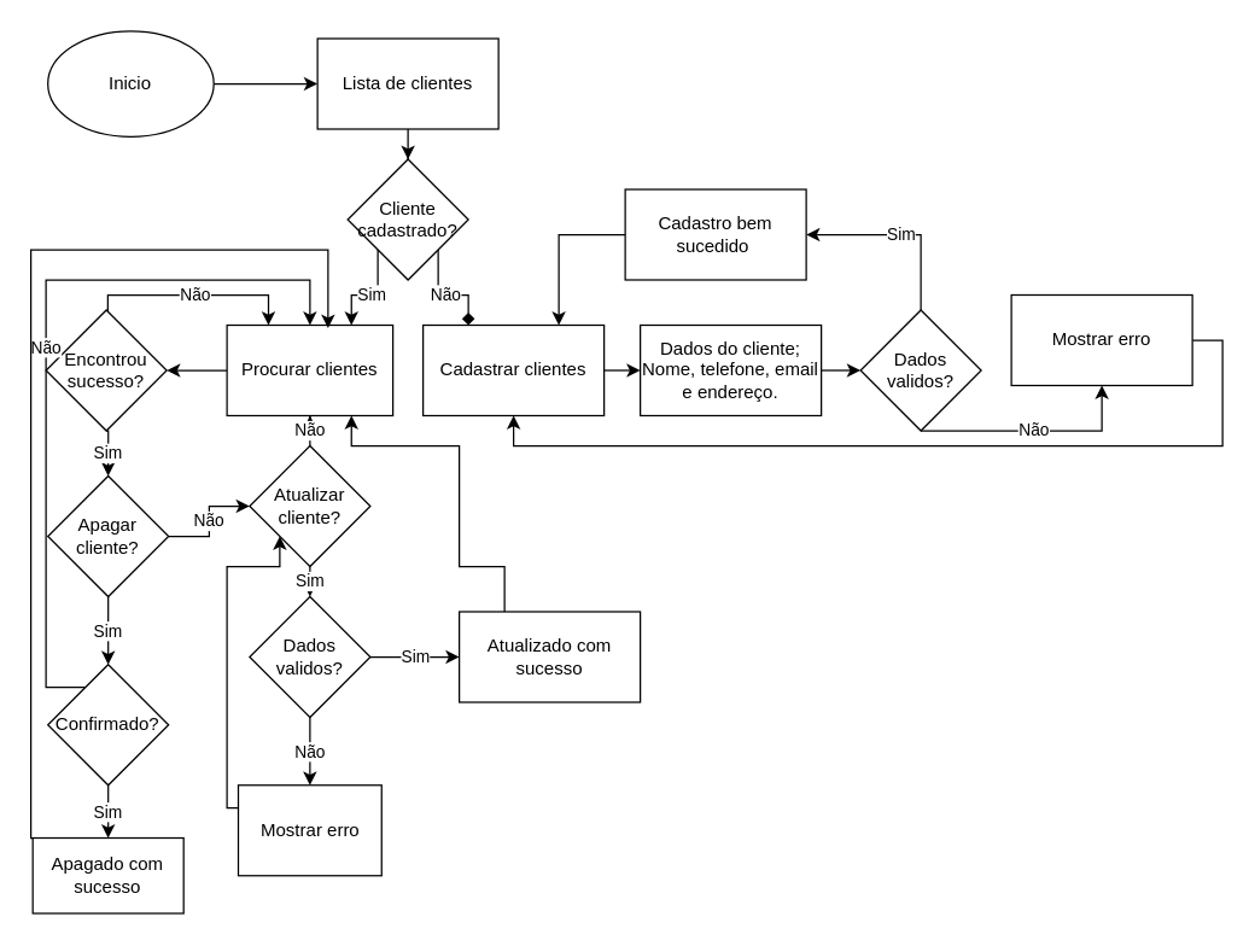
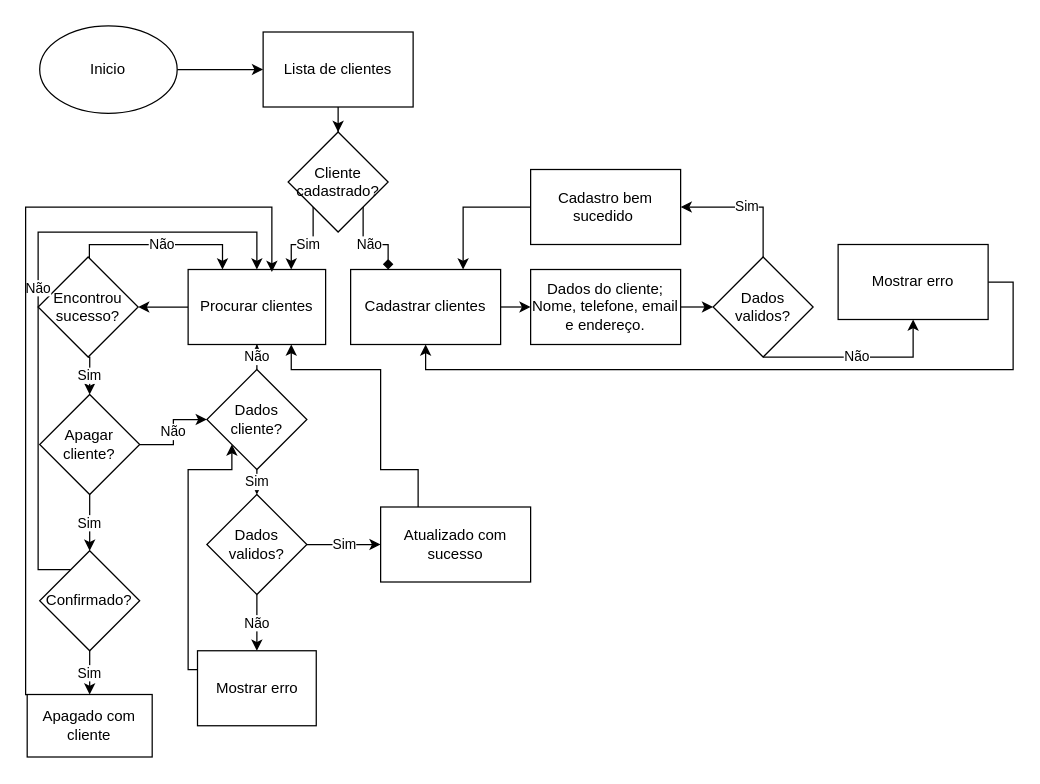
- <mxCell id="21" value="Cadastro bem sucedido&amp;nbsp;" style="rounded=0;whiteSpace=wrap;html=1;" parent="1" vertex="1"><mxGeometry x="414" y="125" width="120" height="60" as="geometry" /></mxCell>
+ <mxCell id="21" value="Cadastro bem sucedido&amp;nbsp;" style="rounded=0;whiteSpace=wrap;html=1;" parent="1" vertex="1"><mxGeometry x="424" y="135" width="120" height="60" as="geometry" /></mxCell>
- <mxCell id="34" value="Atualizar cliente?" style="rhombus;whiteSpace=wrap;html=1;" parent="1" vertex="1"><mxGeometry x="165" y="295" width="80" height="80" as="geometry" /></mxCell>
+ <mxCell id="34" value="Dados cliente?" style="rhombus;whiteSpace=wrap;html=1;" parent="1" vertex="1"><mxGeometry x="165" y="295" width="80" height="80" as="geometry" /></mxCell>
- <mxCell id="38" value="Apagado com sucesso" style="rounded=0;whiteSpace=wrap;html=1;" parent="1" vertex="1"><mxGeometry x="21.25" y="555" width="100" height="50" as="geometry" /></mxCell>
+ <mxCell id="38" value="Apagado com cliente" style="rounded=0;whiteSpace=wrap;html=1;" parent="1" vertex="1"><mxGeometry x="21.25" y="555" width="100" height="50" as="geometry" /></mxCell>
